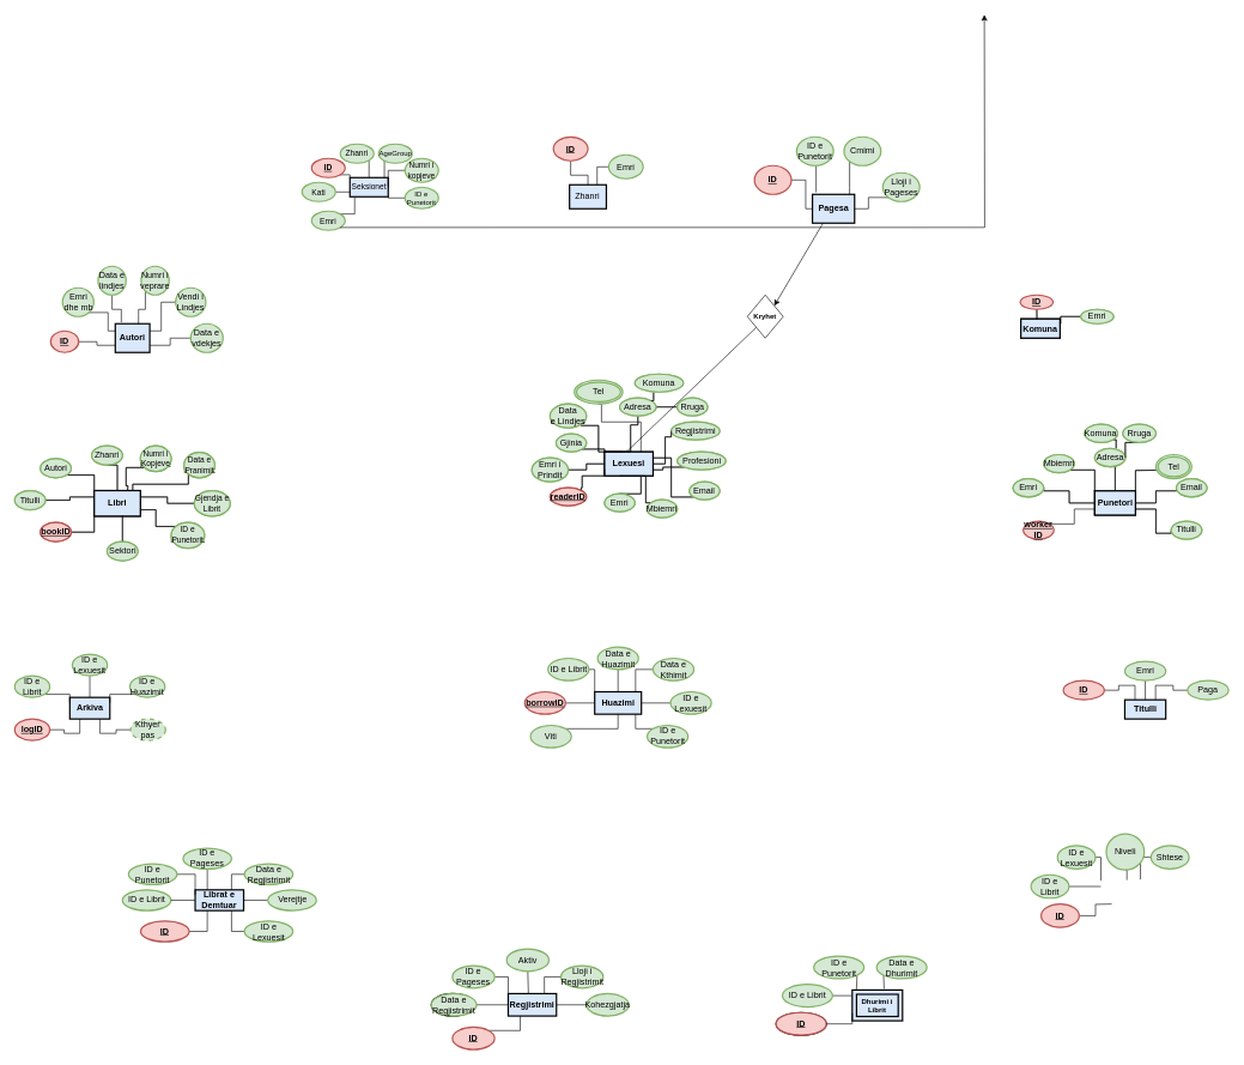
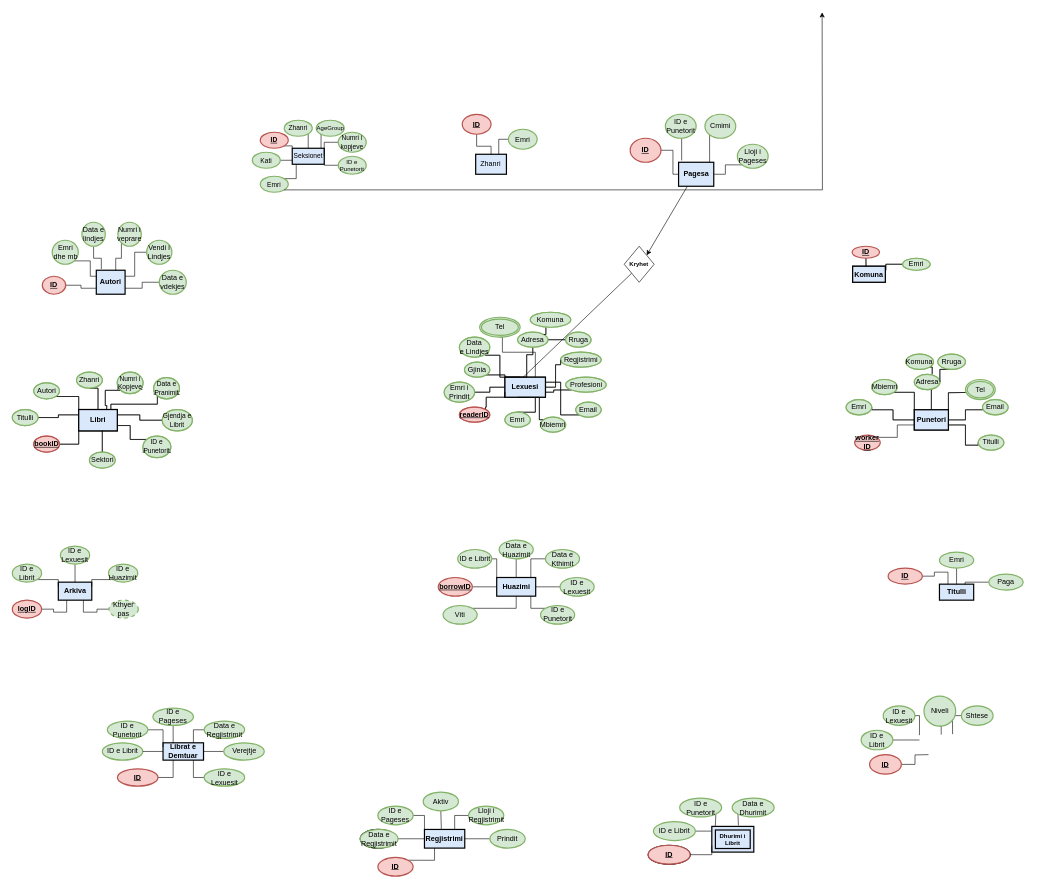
- <mxCell id="133" value="Paga" style="ellipse;whiteSpace=wrap;html=1;strokeColor=#82b366;strokeWidth=2;fillColor=#d5e8d4;container=0;" vertex="1" parent="2"><mxGeometry x="1632.946" y="756.667" width="57.054" height="26.667" as="geometry" /></mxCell>
+ <mxCell id="133" value="Paga" style="ellipse;whiteSpace=wrap;html=1;strokeColor=#82b366;strokeWidth=2;fillColor=#d5e8d4;container=0;" vertex="1" parent="2"><mxGeometry x="1627.946" y="766.667" width="57.054" height="26.667" as="geometry" /></mxCell>
- <mxCell id="147" value="Kohezgjatja" style="ellipse;whiteSpace=wrap;html=1;strokeColor=#82b366;strokeWidth=2;fillColor=#d5e8d4;container=0;" vertex="1" parent="2"><mxGeometry x="796.221" y="1192.222" width="58.779" height="31.111" as="geometry" /></mxCell>
+ <mxCell id="147" value="Prindit" style="ellipse;whiteSpace=wrap;html=1;strokeColor=#82b366;strokeWidth=2;fillColor=#d5e8d4;container=0;" vertex="1" parent="2"><mxGeometry x="796.221" y="1192.222" width="58.779" height="31.111" as="geometry" /></mxCell>
